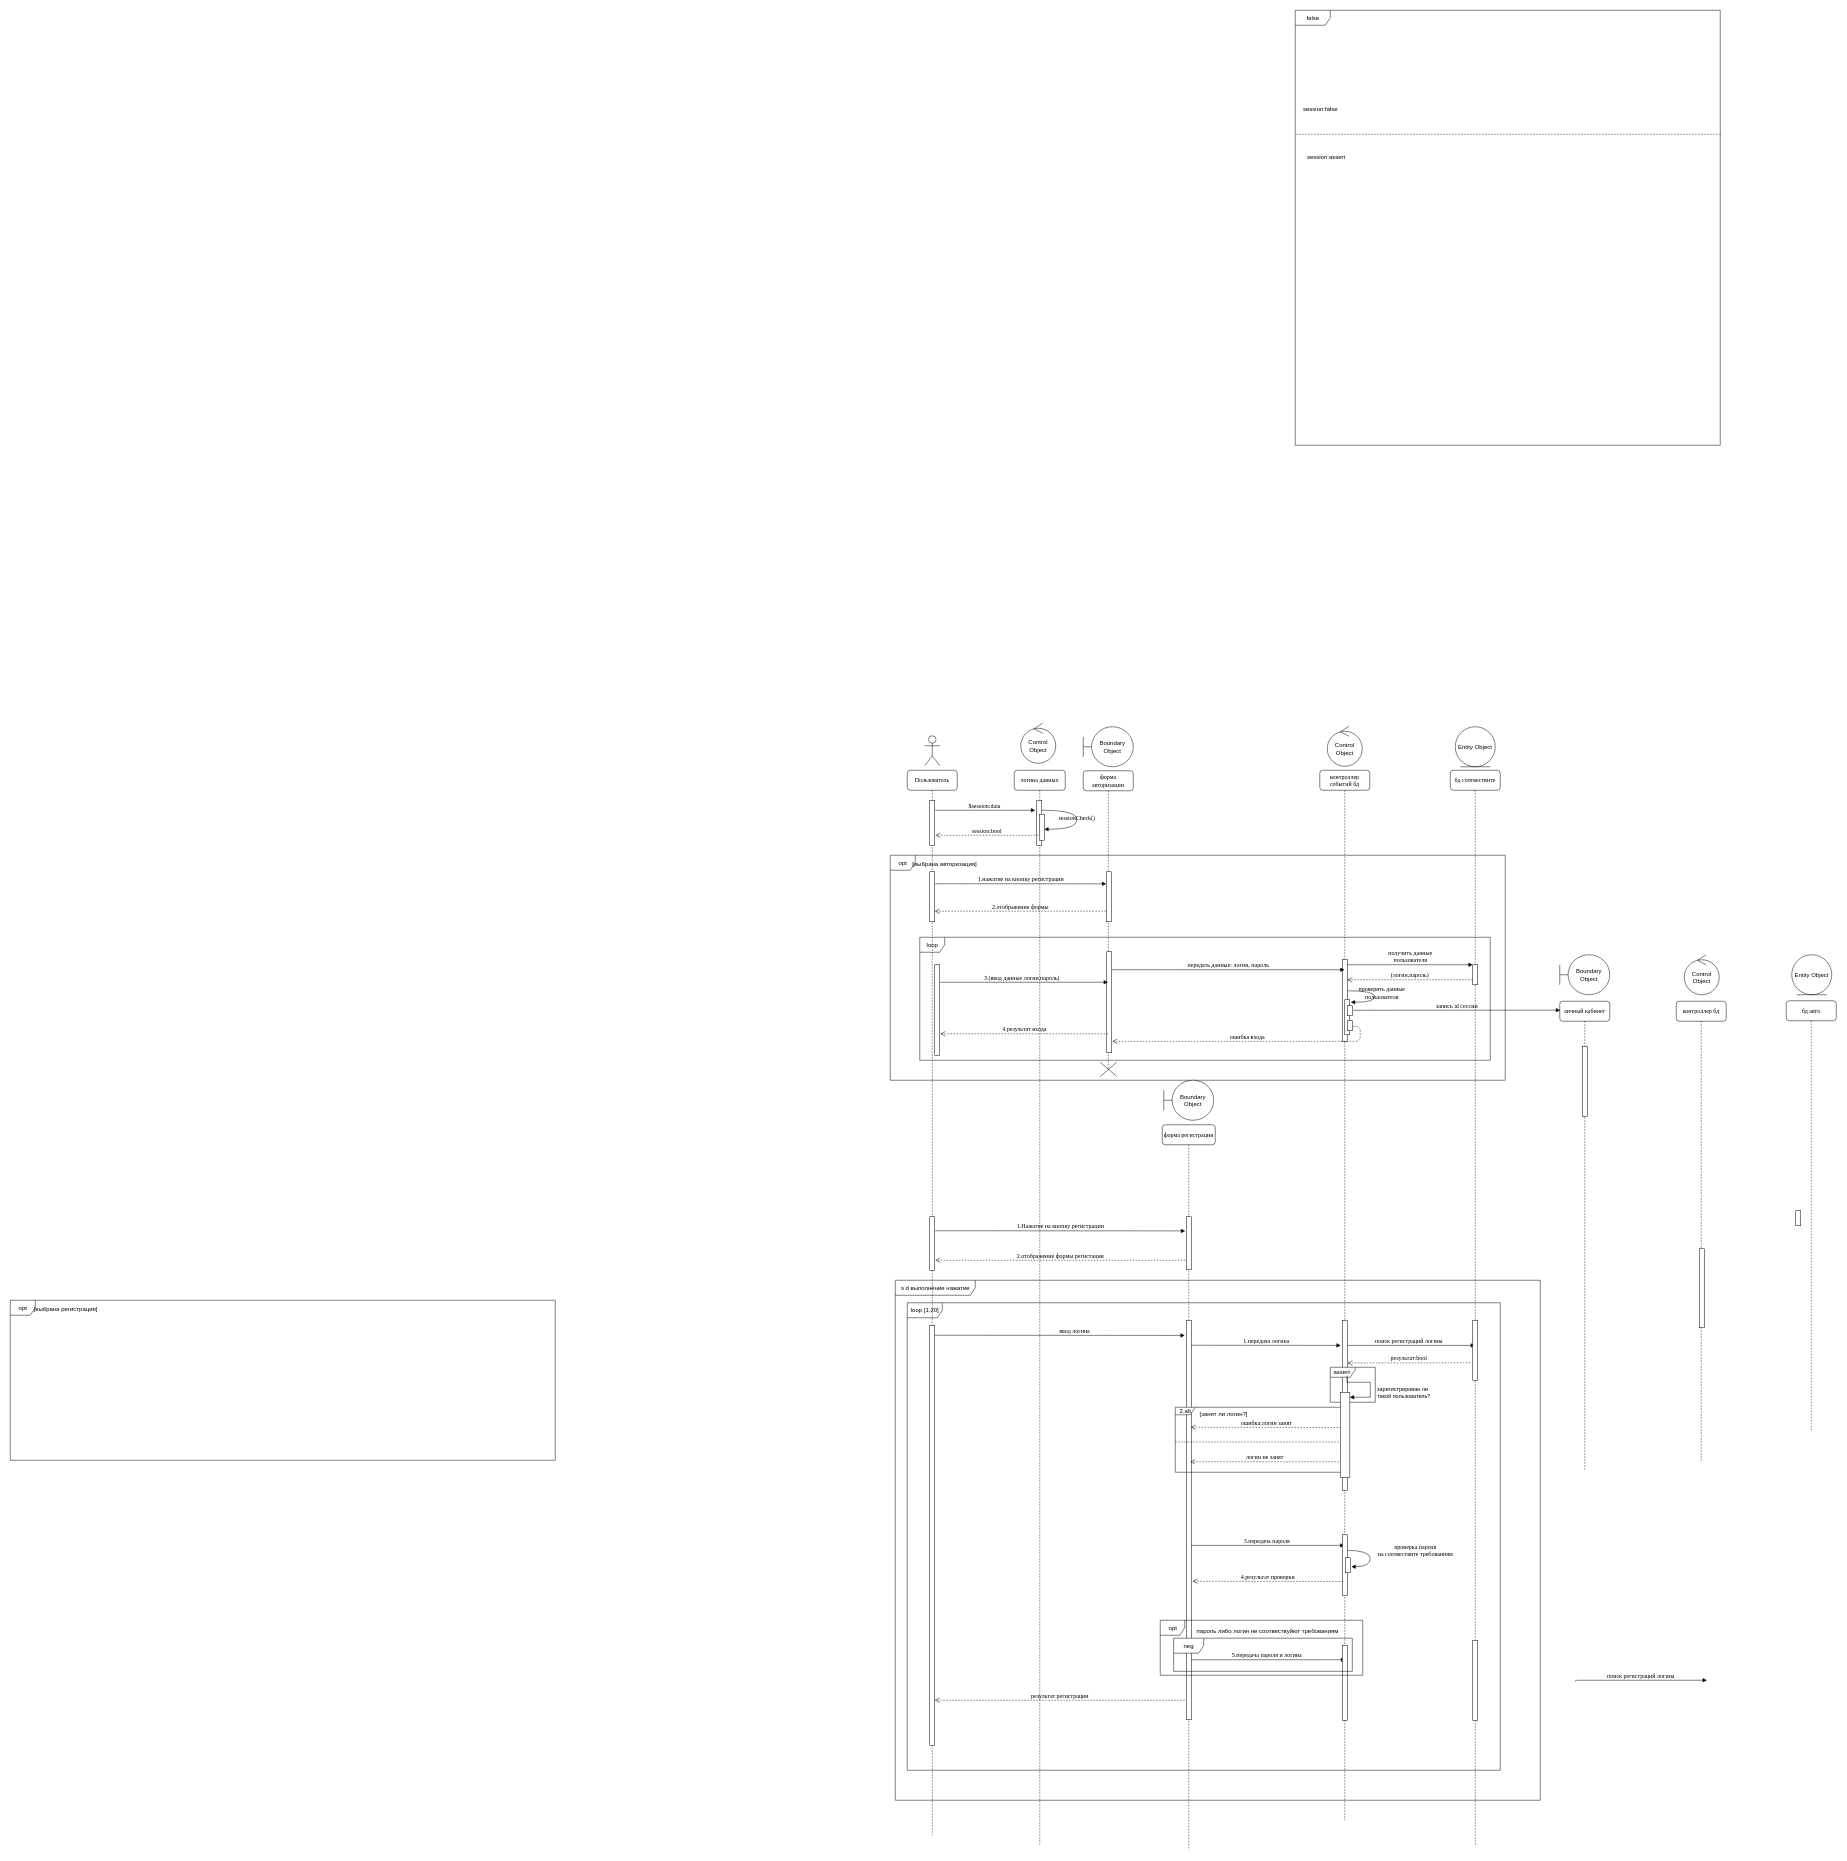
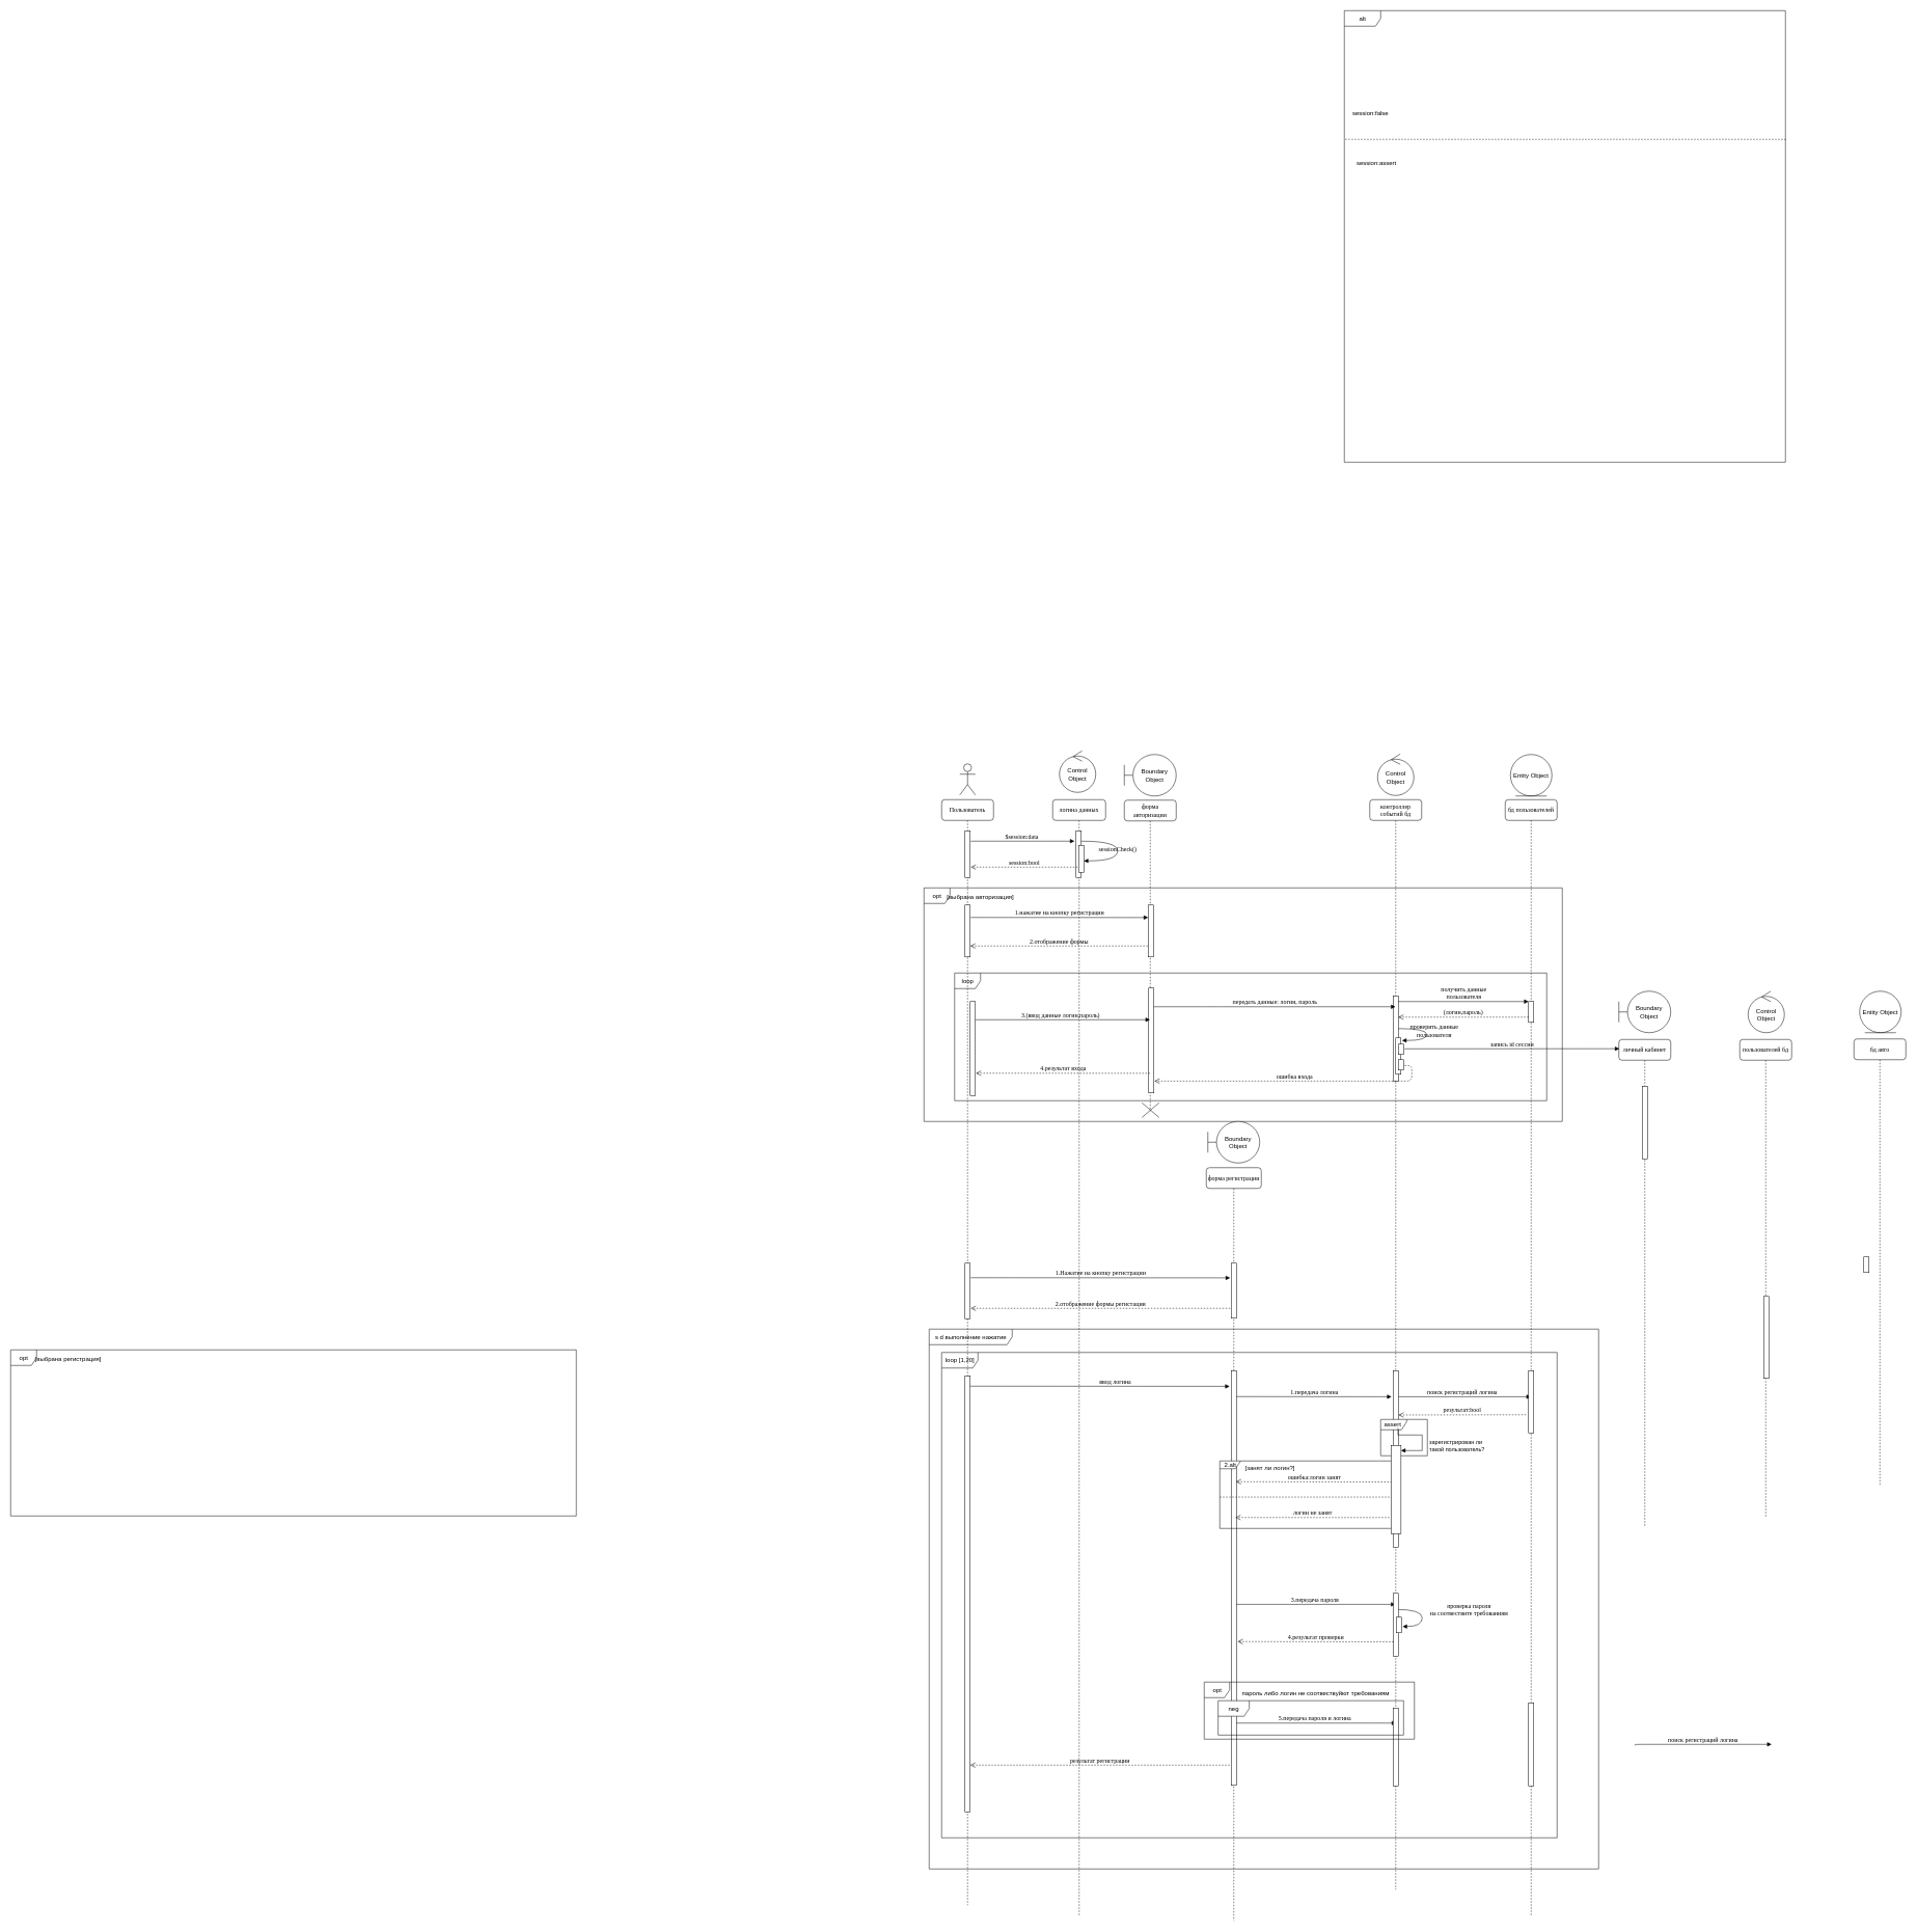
- <mxCell id="11" value="false" style="shape=umlFrame;tabWidth=110;tabHeight=30;tabPosition=left;html=1;boundedLbl=1;labelInHeader=1;width=70;height=30;" parent="1" vertex="1"><mxGeometry x="2590" y="20" width="850" height="870" as="geometry" /></mxCell>
+ <mxCell id="11" value="alt" style="shape=umlFrame;tabWidth=110;tabHeight=30;tabPosition=left;html=1;boundedLbl=1;labelInHeader=1;width=70;height=30;" parent="1" vertex="1"><mxGeometry x="2590" y="20" width="850" height="870" as="geometry" /></mxCell>
- <mxCell id="23" value="бд соотвествите" style="shape=umlLifeline;perimeter=lifelinePerimeter;whiteSpace=wrap;html=1;container=1;collapsible=0;recursiveResize=0;outlineConnect=0;rounded=1;shadow=0;comic=0;labelBackgroundColor=none;strokeWidth=1;fontFamily=Verdana;fontSize=12;align=center;" parent="1" vertex="1"><mxGeometry x="2900" y="1540" width="100" height="2150" as="geometry" /></mxCell>
+ <mxCell id="23" value="бд пользователей" style="shape=umlLifeline;perimeter=lifelinePerimeter;whiteSpace=wrap;html=1;container=1;collapsible=0;recursiveResize=0;outlineConnect=0;rounded=1;shadow=0;comic=0;labelBackgroundColor=none;strokeWidth=1;fontFamily=Verdana;fontSize=12;align=center;" parent="1" vertex="1"><mxGeometry x="2900" y="1540" width="100" height="2150" as="geometry" /></mxCell>
- <mxCell id="59" value="контроллер бд" style="shape=umlLifeline;perimeter=lifelinePerimeter;whiteSpace=wrap;html=1;container=1;collapsible=0;recursiveResize=0;outlineConnect=0;rounded=1;shadow=0;comic=0;labelBackgroundColor=none;strokeWidth=1;fontFamily=Verdana;fontSize=12;align=center;size=40;" parent="1" vertex="1"><mxGeometry x="3352" y="2002" width="100" height="920" as="geometry" /></mxCell>
+ <mxCell id="59" value="пользователей бд" style="shape=umlLifeline;perimeter=lifelinePerimeter;whiteSpace=wrap;html=1;container=1;collapsible=0;recursiveResize=0;outlineConnect=0;rounded=1;shadow=0;comic=0;labelBackgroundColor=none;strokeWidth=1;fontFamily=Verdana;fontSize=12;align=center;size=40;" parent="1" vertex="1"><mxGeometry x="3352" y="2002" width="100" height="920" as="geometry" /></mxCell>
